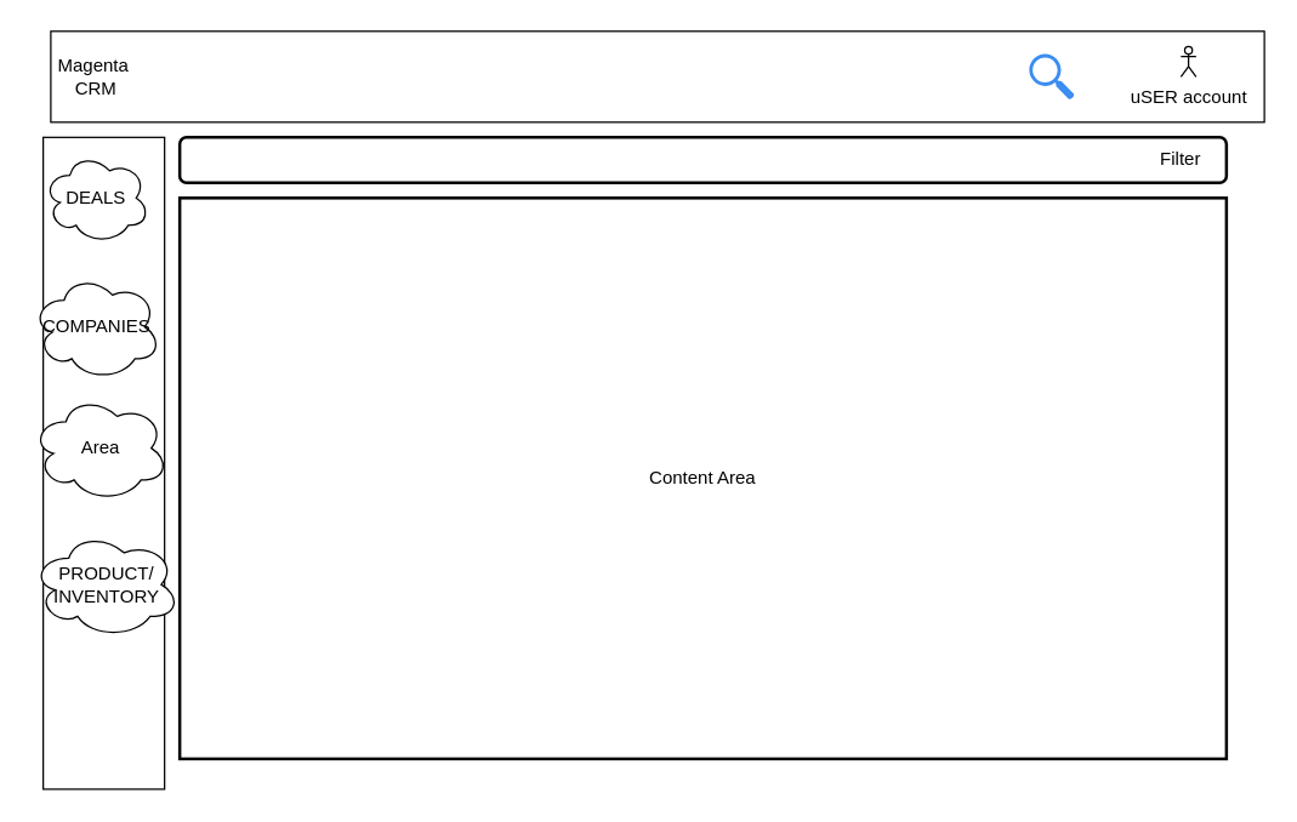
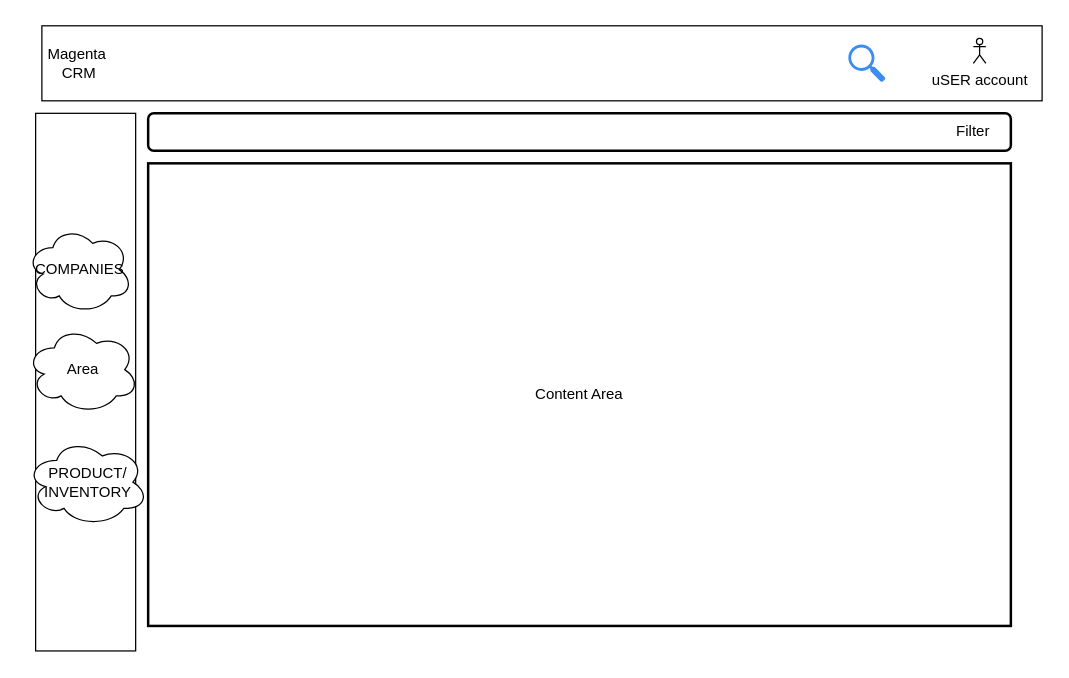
- <mxCell id="5" value="DEALS" style="ellipse;shape=cloud;whiteSpace=wrap;html=1;" vertex="1" parent="1"><mxGeometry x="28" y="100" width="70" height="60" as="geometry" /></mxCell>
